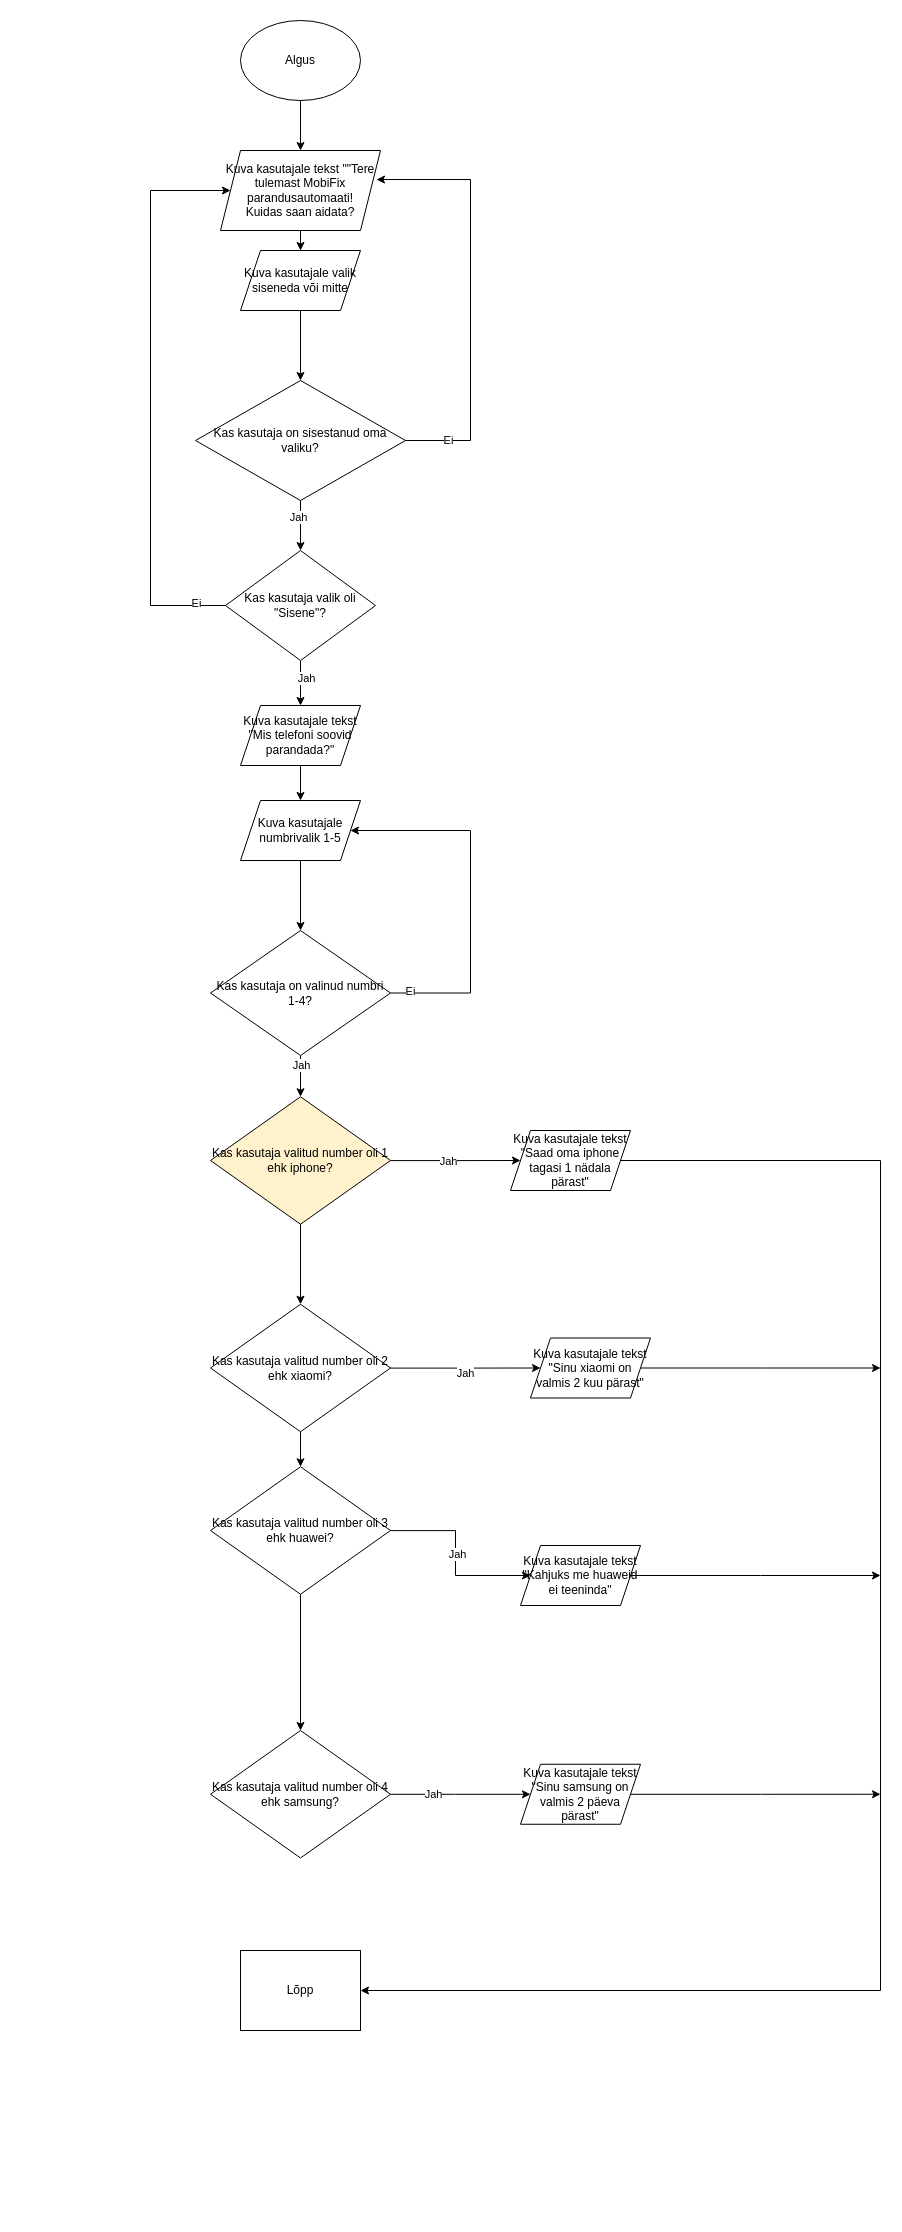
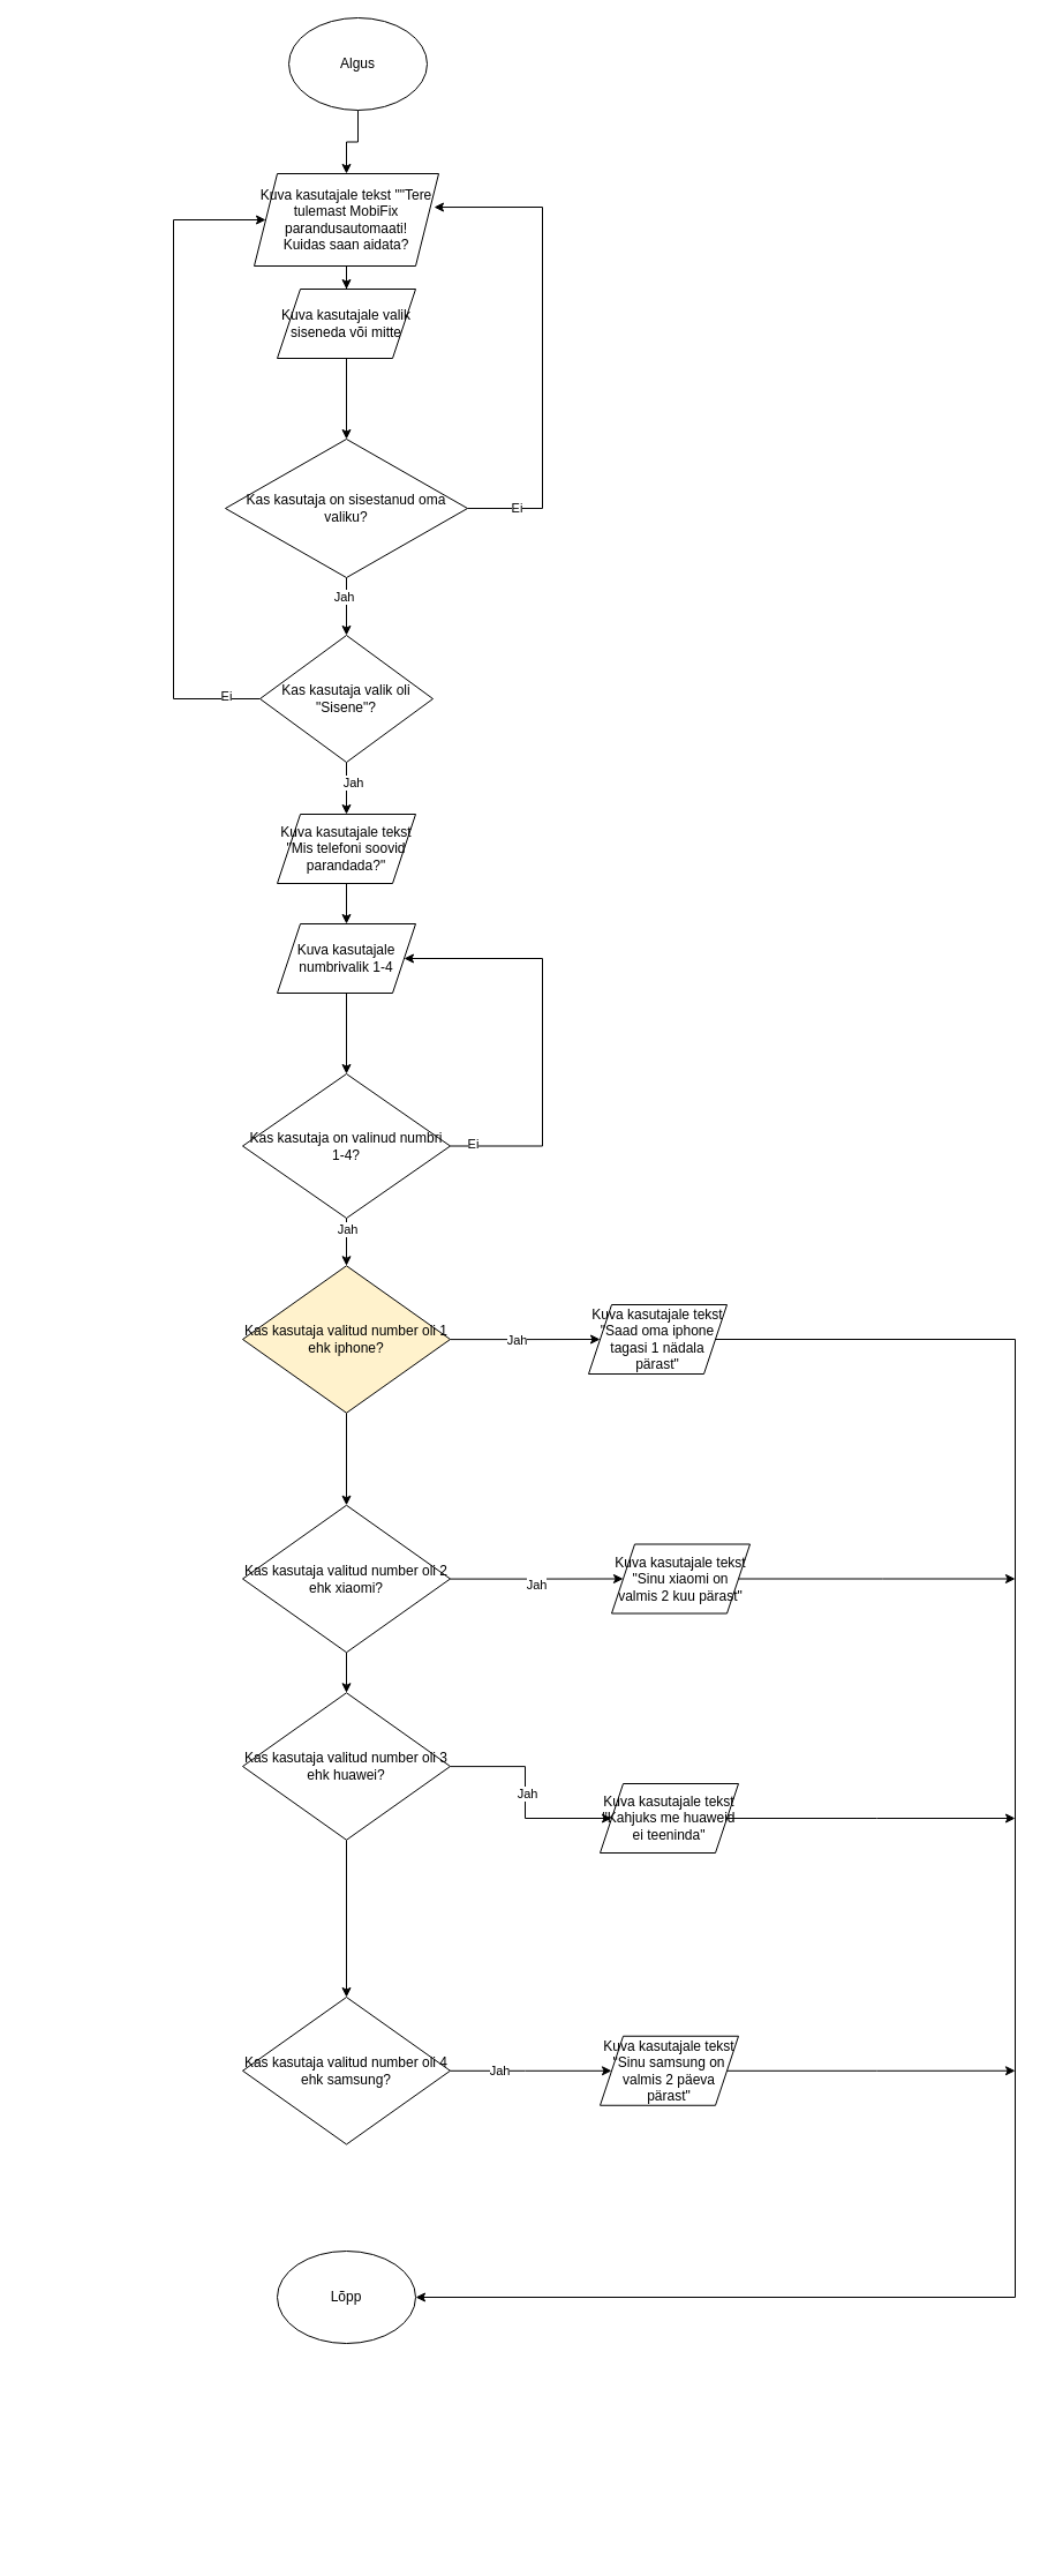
- <mxCell id="5" value="Algus" style="ellipse;whiteSpace=wrap;html=1;" vertex="1" parent="1"><mxGeometry x="240" y="20" width="120" height="80" as="geometry" /></mxCell>
+ <mxCell id="5" value="Algus" style="ellipse;whiteSpace=wrap;html=1;" vertex="1" parent="1"><mxGeometry x="250" y="15" width="120" height="80" as="geometry" /></mxCell>
- <mxCell id="52" value="Kuva kasutajale numbrivalik 1-5" style="shape=parallelogram;perimeter=parallelogramPerimeter;whiteSpace=wrap;html=1;fixedSize=1;" vertex="1" parent="1"><mxGeometry x="240" y="800" width="120" height="60" as="geometry" /></mxCell>
+ <mxCell id="52" value="Kuva kasutajale numbrivalik 1-4" style="shape=parallelogram;perimeter=parallelogramPerimeter;whiteSpace=wrap;html=1;fixedSize=1;" vertex="1" parent="1"><mxGeometry x="240" y="800" width="120" height="60" as="geometry" /></mxCell>
- <mxCell id="48" value="Lõpp" style="whiteSpace=wrap;html=1;rounded=0;" vertex="1" parent="1"><mxGeometry x="240" y="1950" width="120" height="80" as="geometry" /></mxCell>
+ <mxCell id="48" value="Lõpp" style="ellipse;whiteSpace=wrap;html=1;" vertex="1" parent="1"><mxGeometry x="240" y="1950" width="120" height="80" as="geometry" /></mxCell>
